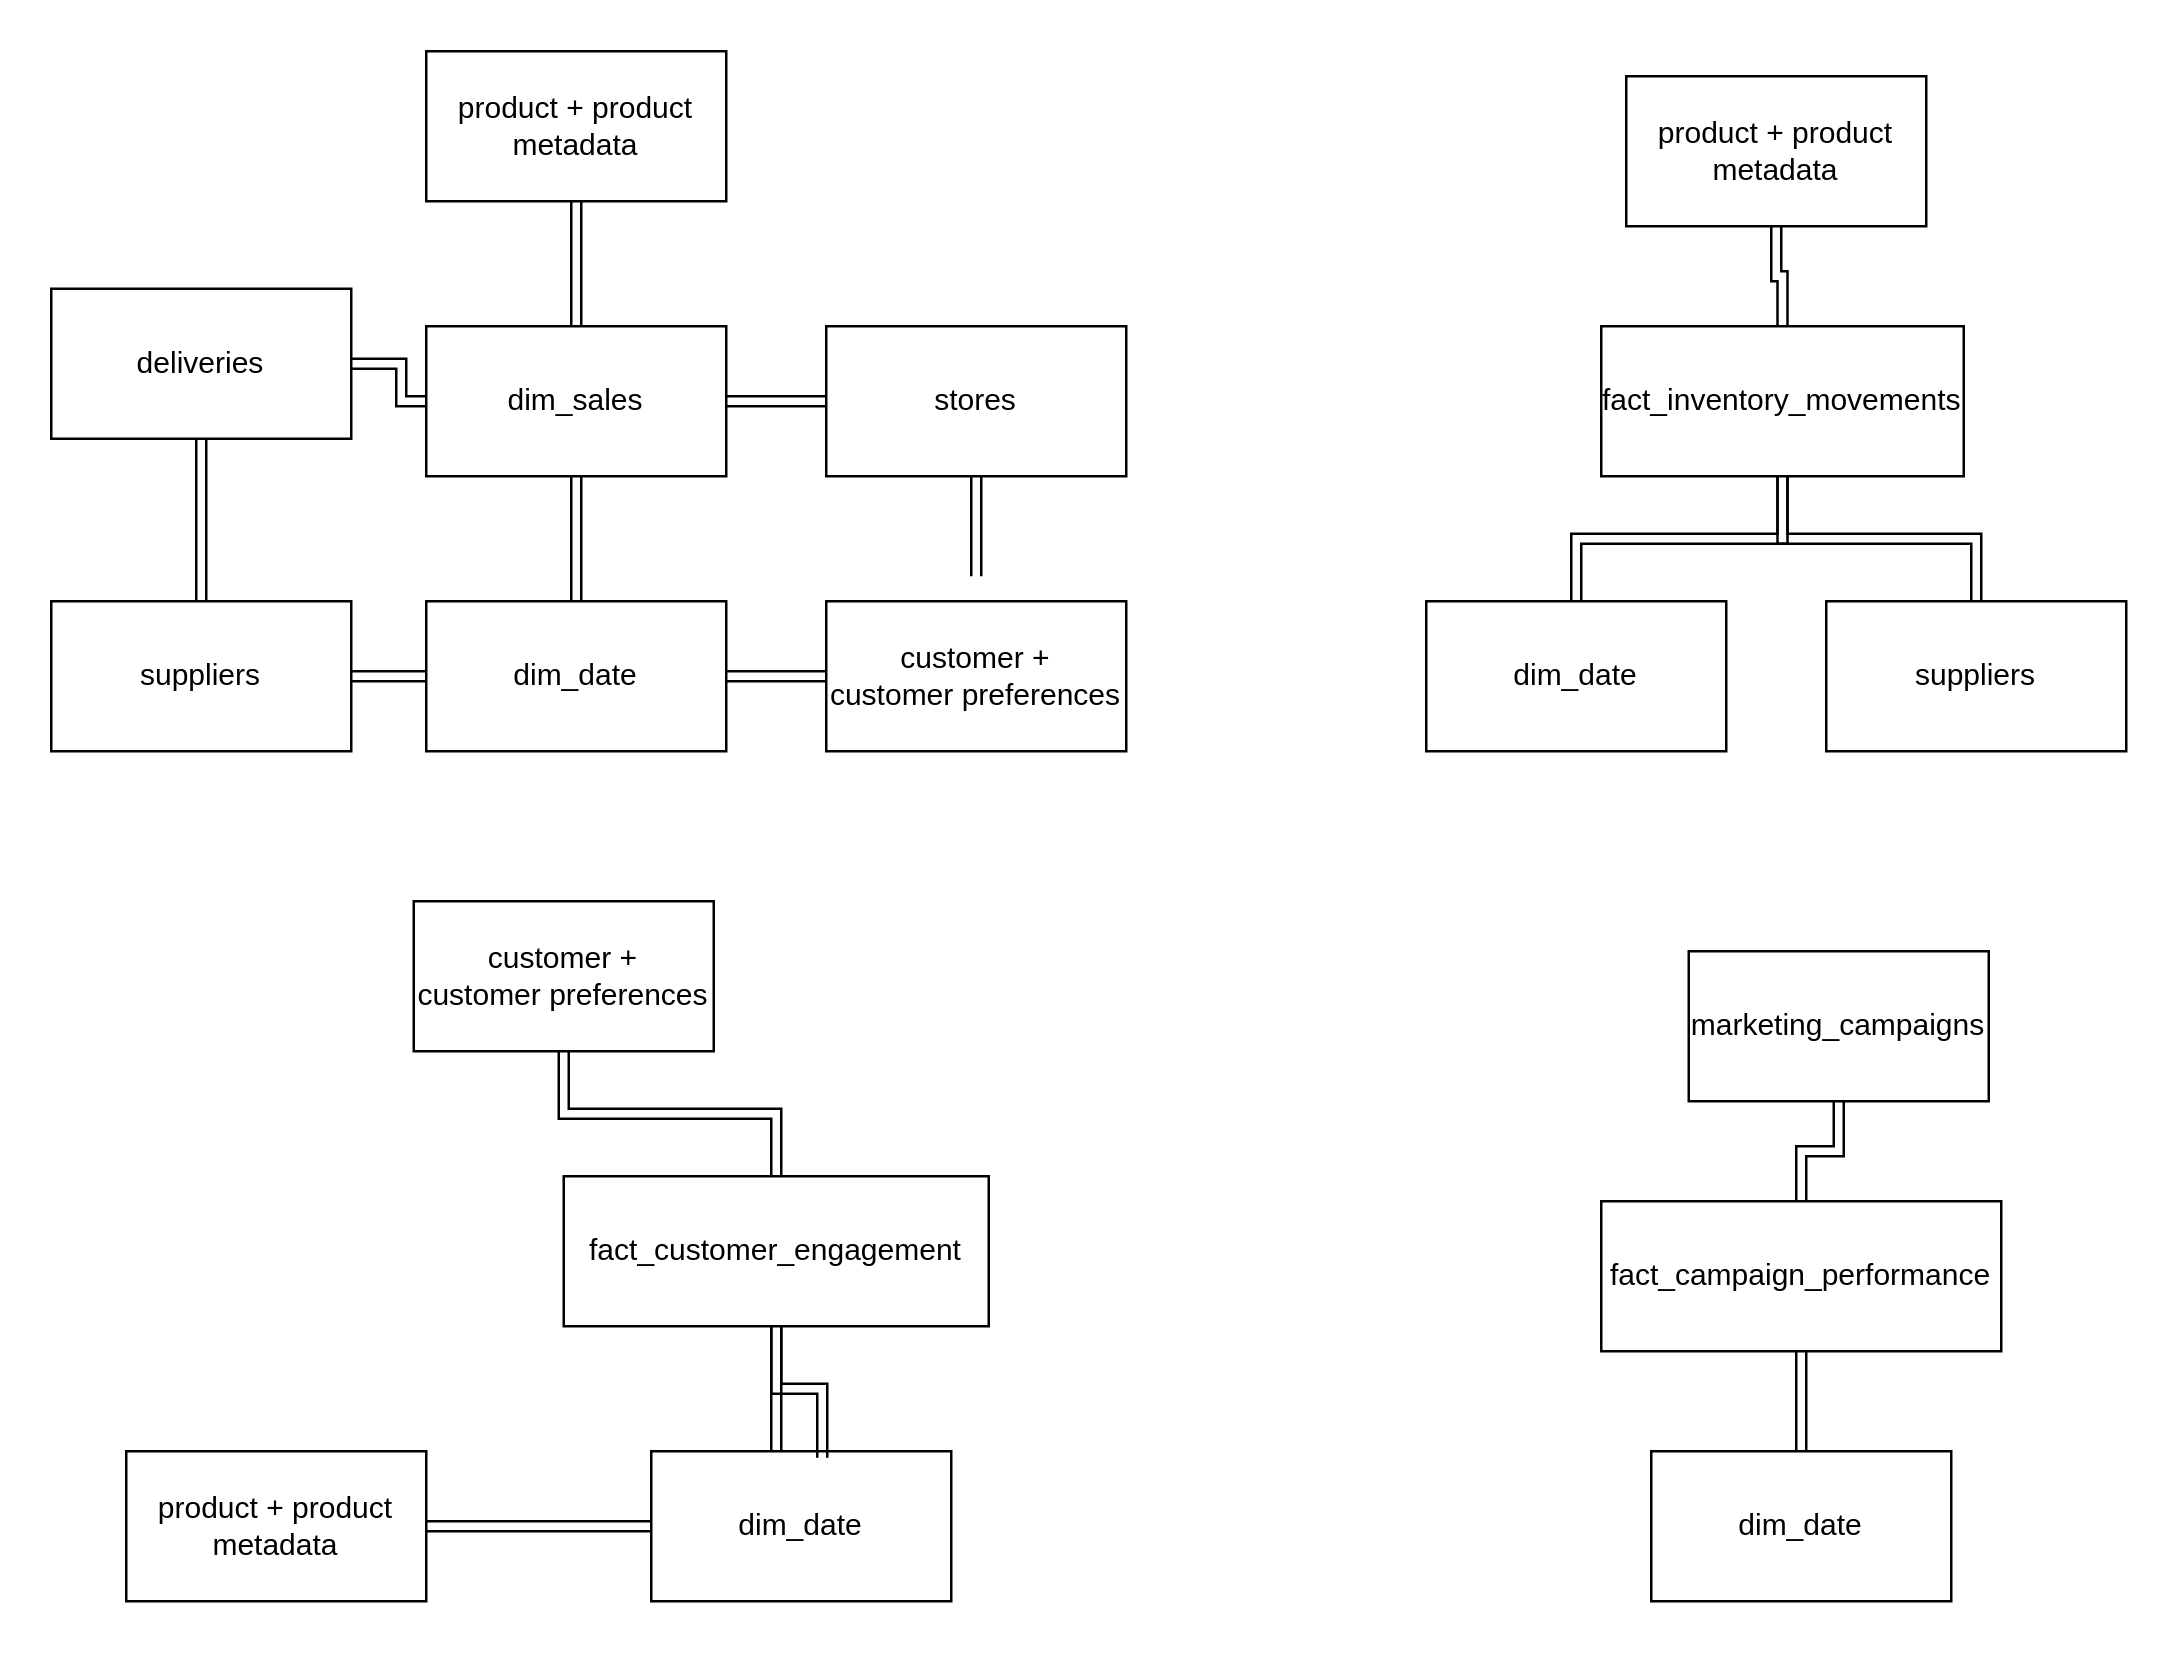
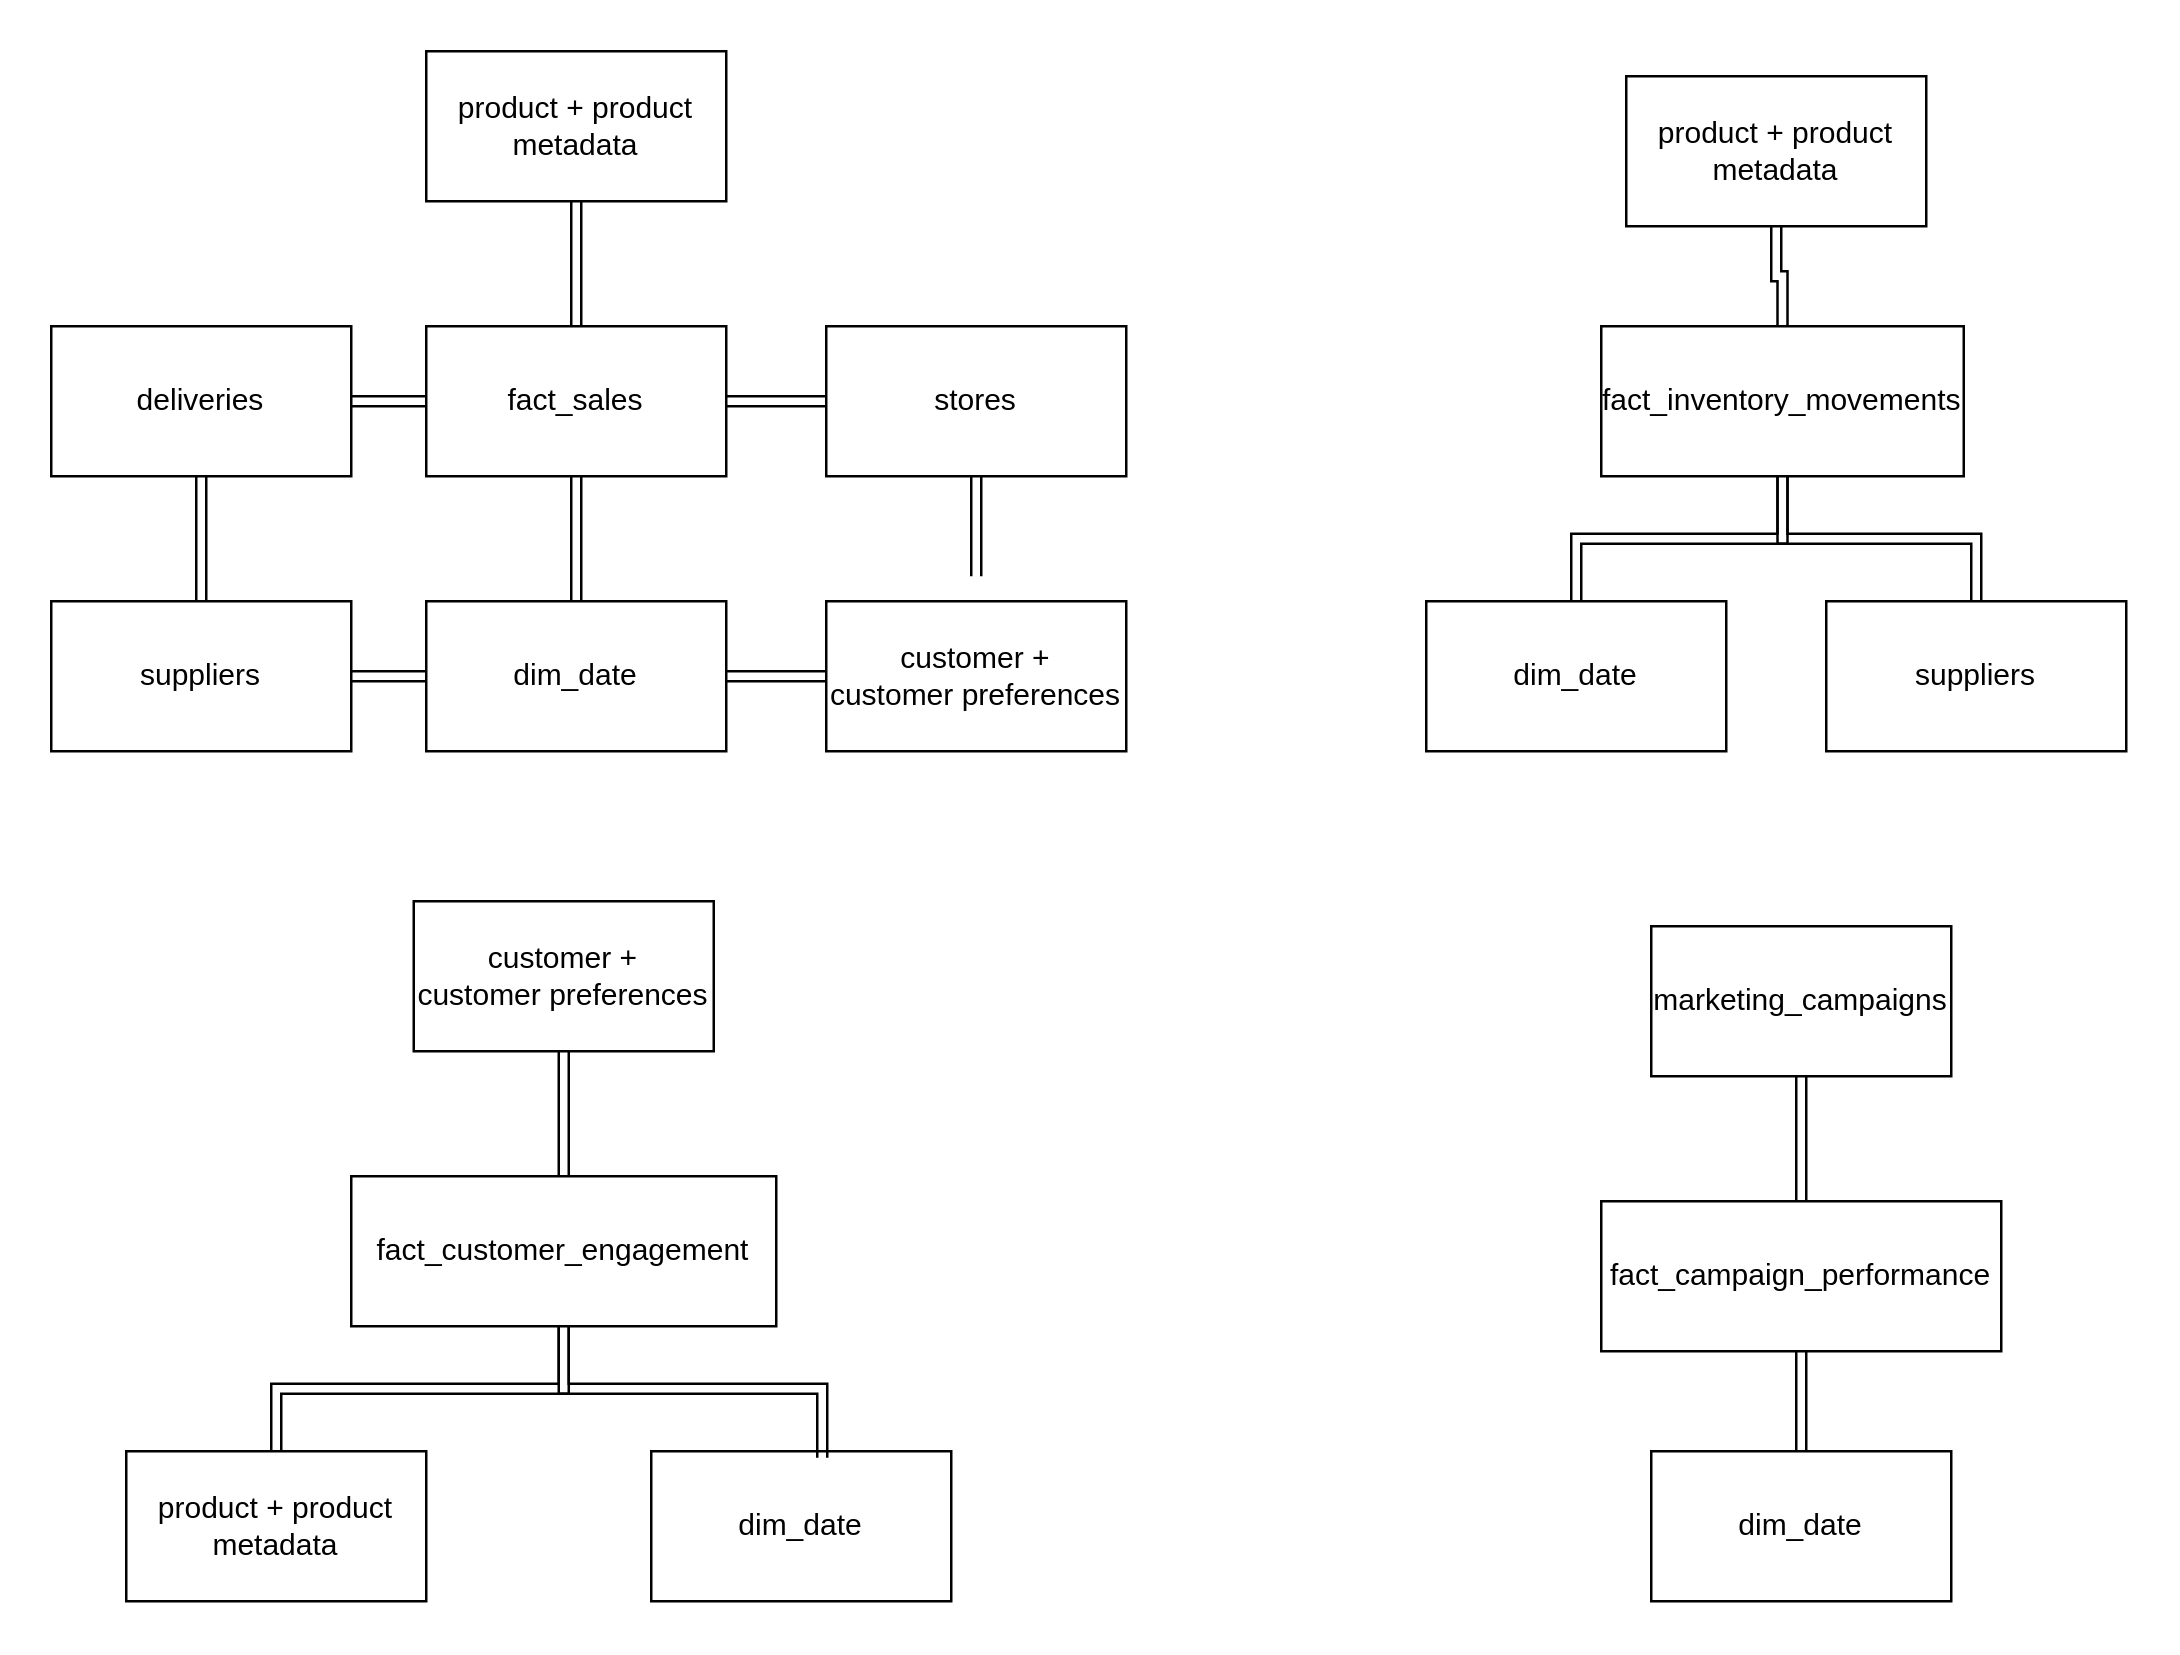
- <mxCell id="15" value="deliveries" style="rounded=0;whiteSpace=wrap;html=1;" vertex="1" parent="1"><mxGeometry x="20" y="115" width="120" height="60" as="geometry" /></mxCell>
+ <mxCell id="15" value="deliveries" style="rounded=0;whiteSpace=wrap;html=1;" vertex="1" parent="1"><mxGeometry x="20" y="130" width="120" height="60" as="geometry" /></mxCell>
- <mxCell id="12" value="dim_sales" style="rounded=0;whiteSpace=wrap;html=1;" vertex="1" parent="1"><mxGeometry x="170" y="130" width="120" height="60" as="geometry" /></mxCell>
+ <mxCell id="12" value="fact_sales" style="rounded=0;whiteSpace=wrap;html=1;" vertex="1" parent="1"><mxGeometry x="170" y="130" width="120" height="60" as="geometry" /></mxCell>
- <mxCell id="26" value="marketing_campaigns" style="rounded=0;whiteSpace=wrap;html=1;" vertex="1" parent="1"><mxGeometry x="675" y="380" width="120" height="60" as="geometry" /></mxCell>
+ <mxCell id="26" value="marketing_campaigns" style="rounded=0;whiteSpace=wrap;html=1;" vertex="1" parent="1"><mxGeometry x="660" y="370" width="120" height="60" as="geometry" /></mxCell>
- <mxCell id="20" value="fact_customer_engagement" style="rounded=0;whiteSpace=wrap;html=1;" vertex="1" parent="1"><mxGeometry x="225" y="470" width="170" height="60" as="geometry" /></mxCell>
+ <mxCell id="20" value="fact_customer_engagement" style="rounded=0;whiteSpace=wrap;html=1;" vertex="1" parent="1"><mxGeometry x="140" y="470" width="170" height="60" as="geometry" /></mxCell>
